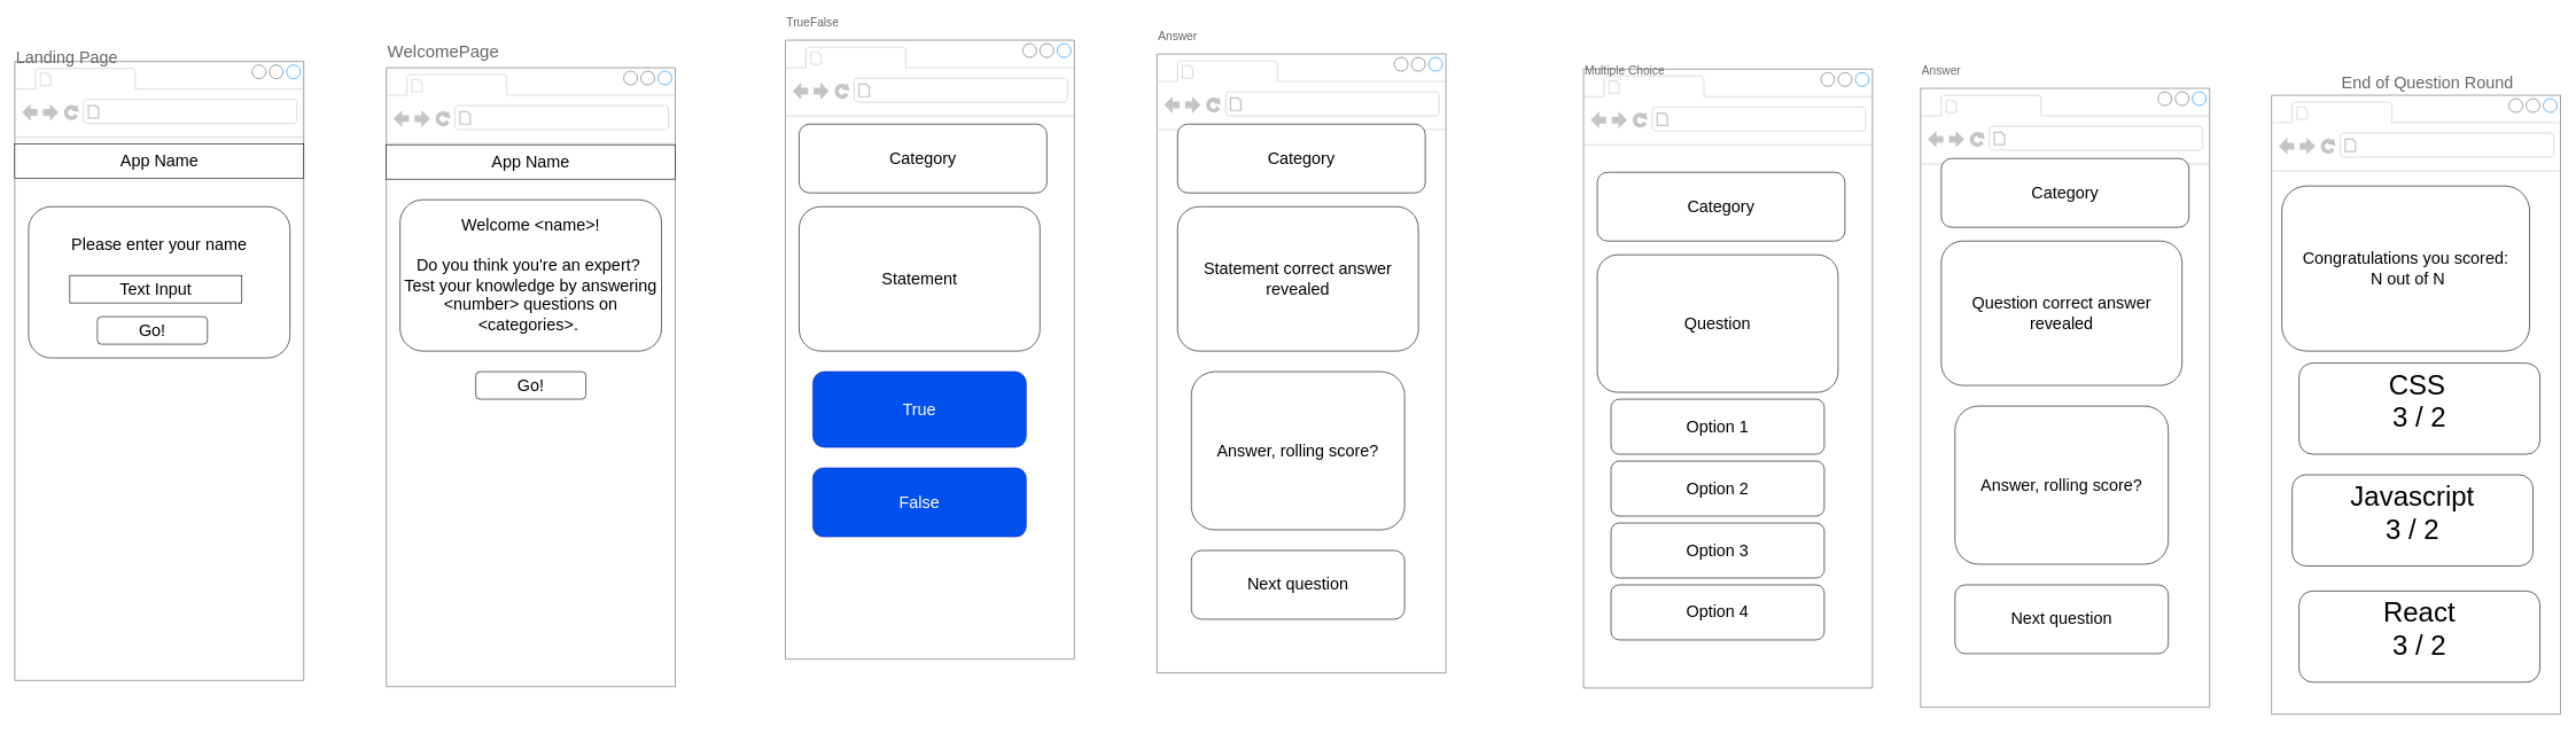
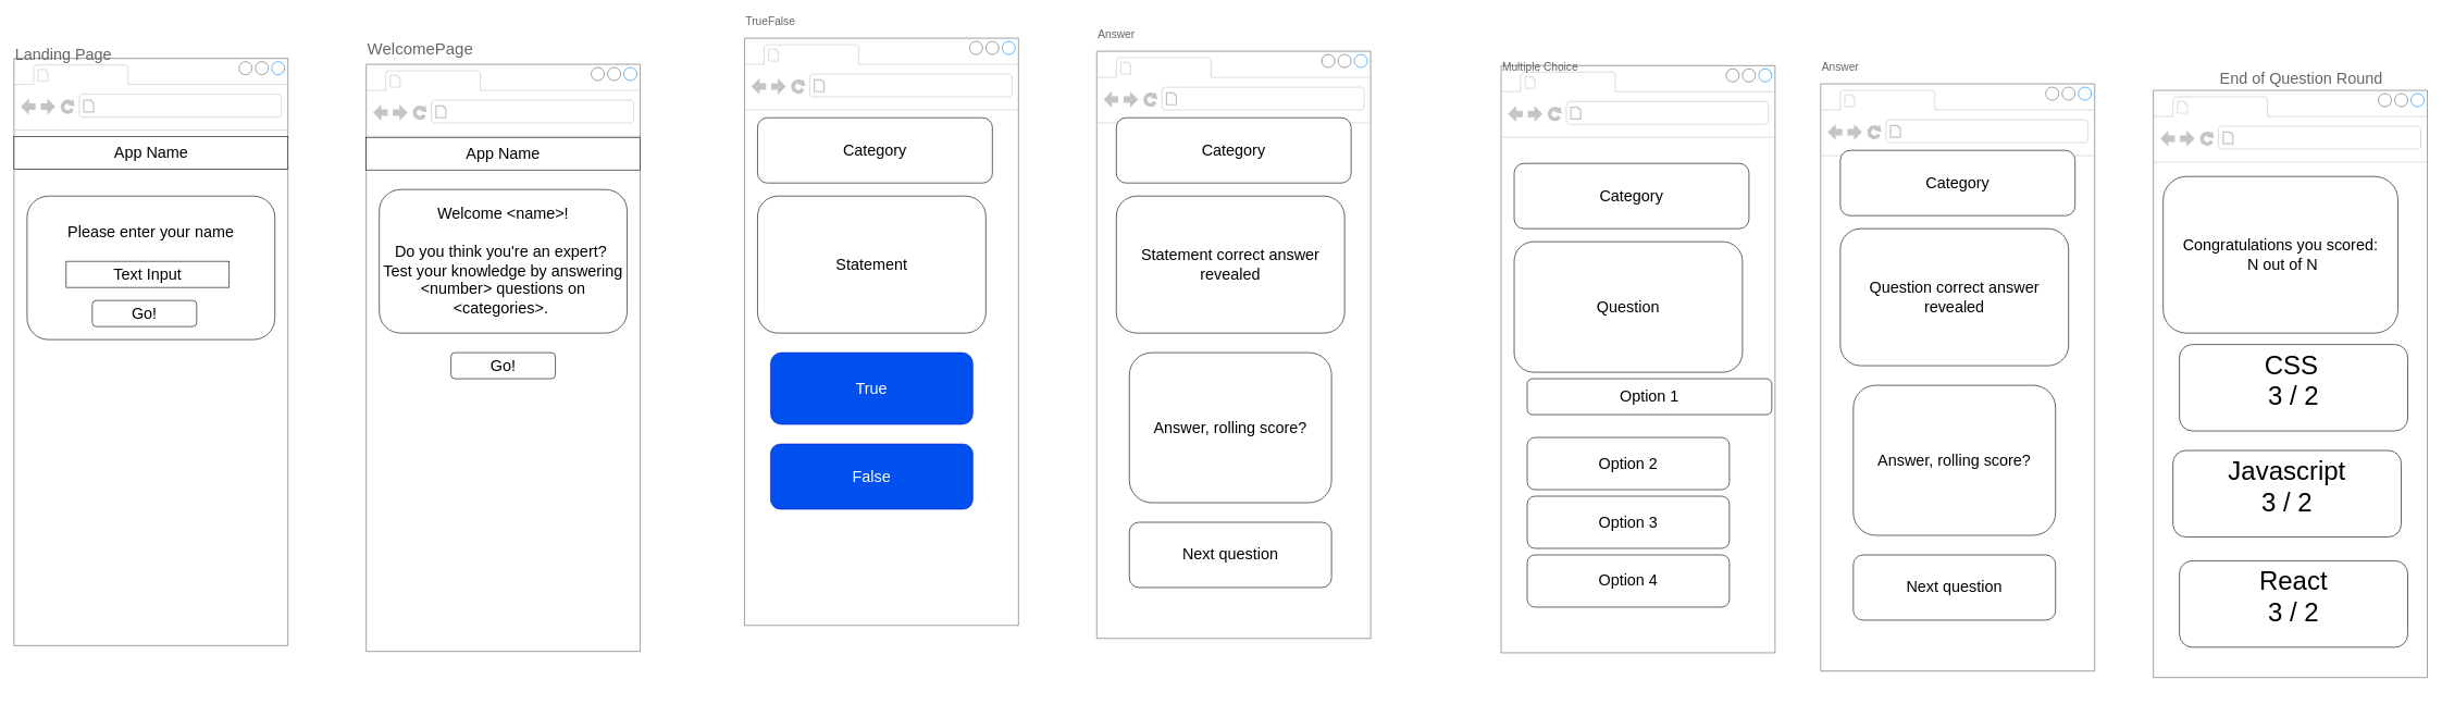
- <mxCell id="43" value="Option 1" style="rounded=1;whiteSpace=wrap;html=1;fontSize=24;" parent="38" vertex="1"><mxGeometry x="40" y="490" width="310" height="80" as="geometry" /></mxCell>
+ <mxCell id="43" value="Option 1" style="rounded=1;whiteSpace=wrap;html=1;fontSize=24;" parent="38" vertex="1"><mxGeometry x="40" y="490" width="375" height="55" as="geometry" /></mxCell>
